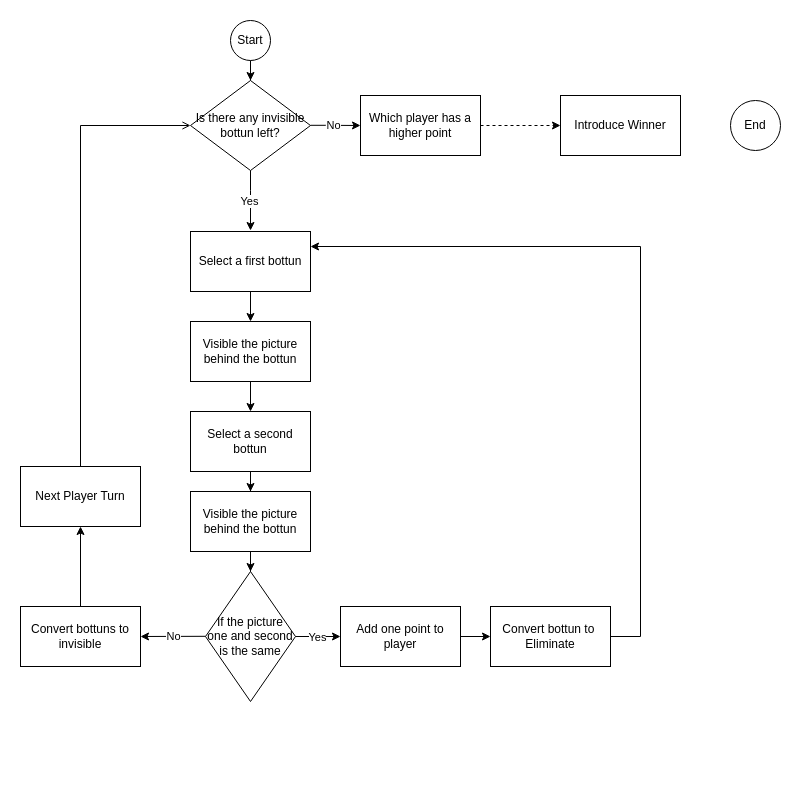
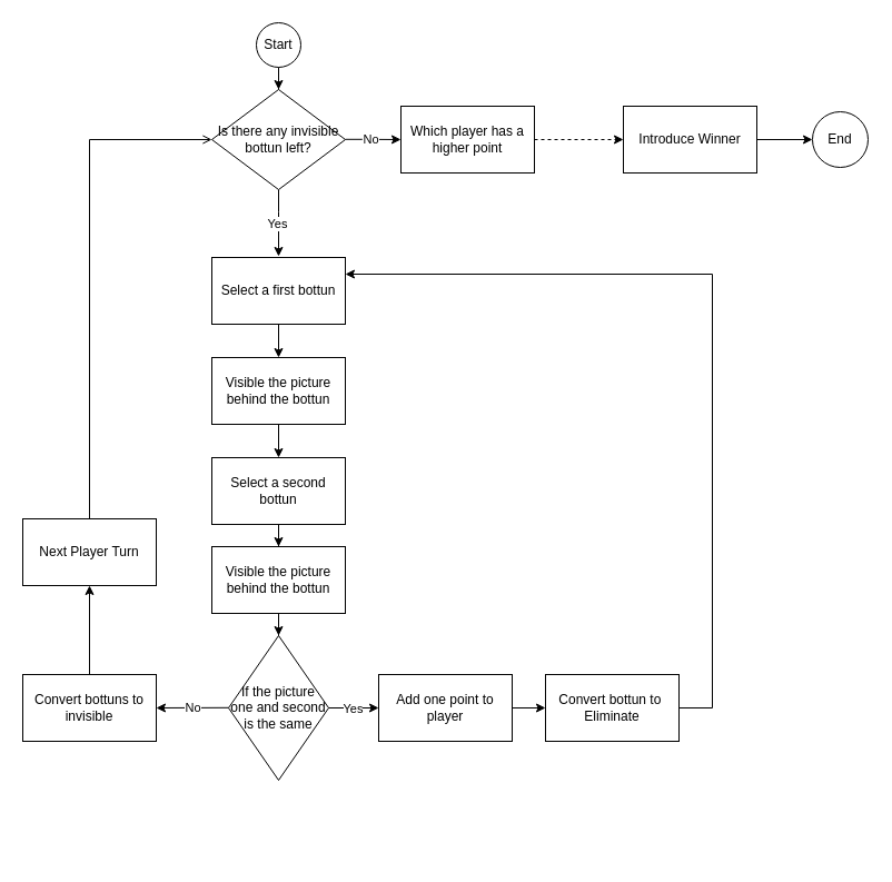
+ <mxCell id="32" value="" style="edgeStyle=orthogonalEdgeStyle;rounded=0;orthogonalLoop=1;jettySize=auto;html=1;" edge="1" parent="1" source="33" target="31"><mxGeometry relative="1" as="geometry" /></mxCell>
